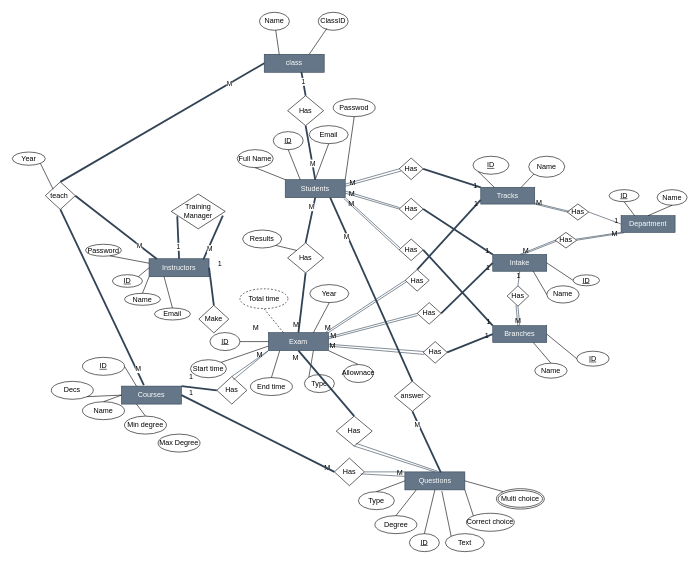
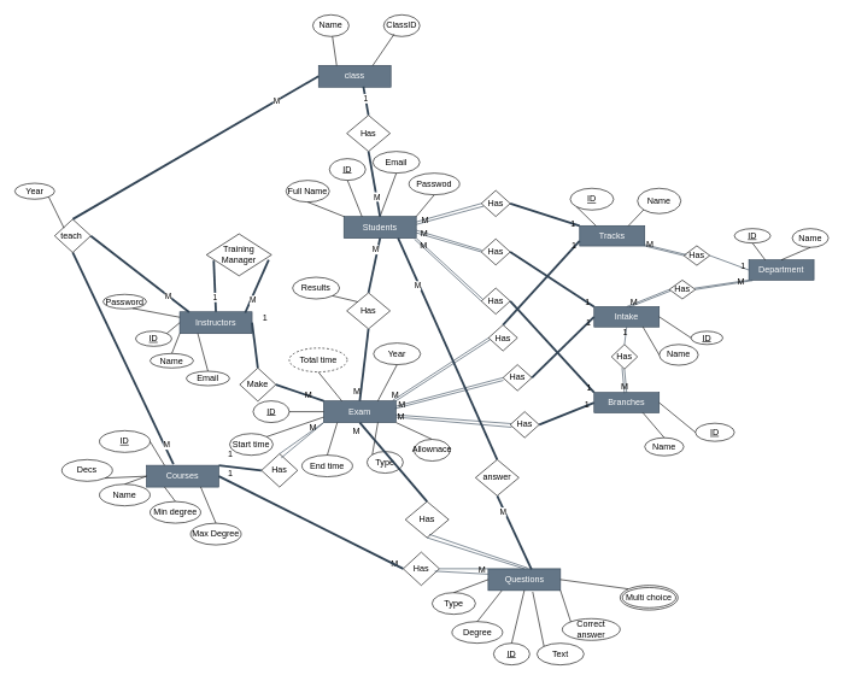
- <mxCell id="6" value="Passwod" style="ellipse;whiteSpace=wrap;html=1;" parent="1" vertex="1"><mxGeometry x="555" y="164" width="70" height="30" as="geometry" /></mxCell>
+ <mxCell id="6" value="Passwod" style="ellipse;whiteSpace=wrap;html=1;" parent="1" vertex="1"><mxGeometry x="565" y="239" width="70" height="30" as="geometry" /></mxCell>
- <mxCell id="16" value="" style="endArrow=none;html=1;rounded=0;exitX=0.25;exitY=0;exitDx=0;exitDy=0;entryX=0.5;entryY=1;entryDx=0;entryDy=0;dashed=1;" parent="1" source="11" target="127" edge="1"><mxGeometry width="50" height="50" relative="1" as="geometry"><mxPoint x="462" y="484" as="sourcePoint" /><mxPoint x="437" y="534" as="targetPoint" /></mxGeometry></mxCell>
+ <mxCell id="16" value="" style="endArrow=none;html=1;rounded=0;exitX=0.25;exitY=0;exitDx=0;exitDy=0;entryX=0.5;entryY=1;entryDx=0;entryDy=0;" parent="1" source="11" target="127" edge="1"><mxGeometry width="50" height="50" relative="1" as="geometry"><mxPoint x="462" y="484" as="sourcePoint" /><mxPoint x="437" y="534" as="targetPoint" /></mxGeometry></mxCell>
+ <mxCell id="159" value="" style="endArrow=none;html=1;rounded=0;exitX=1;exitY=0.5;exitDx=0;exitDy=0;entryX=0;entryY=0;entryDx=0;entryDy=0;fillColor=#647687;strokeColor=#314354;strokeWidth=3;" parent="1" source="157" target="11" edge="1"><mxGeometry relative="1" as="geometry"><mxPoint x="280" y="576" as="sourcePoint" /><mxPoint x="335" y="509" as="targetPoint" /></mxGeometry></mxCell>
+ <mxCell id="145" value="" style="endArrow=none;html=1;rounded=0;exitX=0.75;exitY=1;exitDx=0;exitDy=0;entryX=0.5;entryY=0;entryDx=0;entryDy=0;" parent="1" source="125" target="130" edge="1"><mxGeometry relative="1" as="geometry"><mxPoint x="207" y="535.25" as="sourcePoint" /><mxPoint x="367" y="535.25" as="targetPoint" /></mxGeometry></mxCell>
- <mxCell id="48" value="Multi choice" style="ellipse;shape=doubleEllipse;margin=3;whiteSpace=wrap;html=1;align=center;" parent="1" vertex="1"><mxGeometry x="827" y="814.25" width="80" height="34" as="geometry" /></mxCell>
+ <mxCell id="48" value="Multi choice" style="ellipse;shape=doubleEllipse;margin=3;whiteSpace=wrap;html=1;align=center;" parent="1" vertex="1"><mxGeometry x="857" y="809.25" width="80" height="34" as="geometry" /></mxCell>
- <mxCell id="37" value="Correct choice" style="ellipse;whiteSpace=wrap;html=1;" parent="1" vertex="1"><mxGeometry x="777" y="855.25" width="80" height="30" as="geometry" /></mxCell>
+ <mxCell id="37" value="Correct answer" style="ellipse;whiteSpace=wrap;html=1;" parent="1" vertex="1"><mxGeometry x="777" y="855.25" width="80" height="30" as="geometry" /></mxCell>
